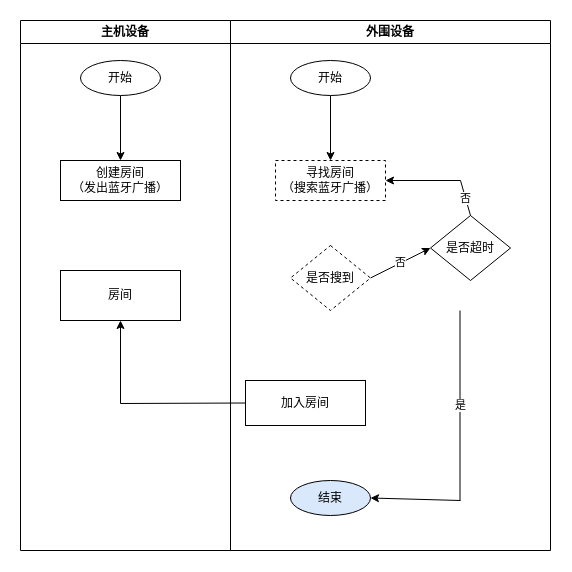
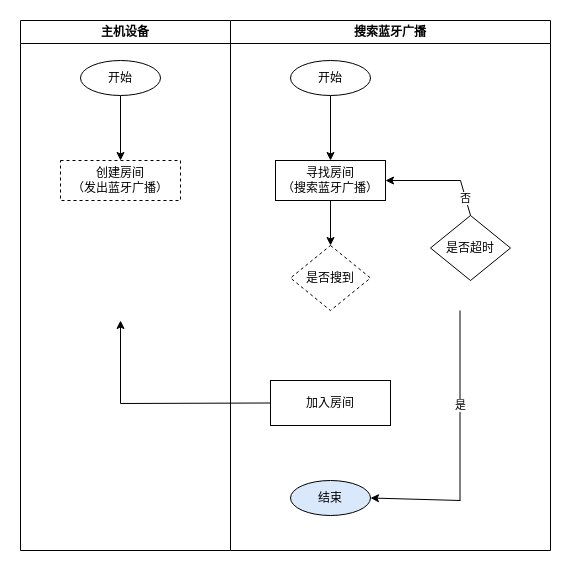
- <mxCell id="9" value="外围设备" style="swimlane;whiteSpace=wrap;html=1;" vertex="1" parent="1"><mxGeometry x="230" y="20" width="320" height="530" as="geometry"><mxRectangle x="430" y="180" width="90" height="30" as="alternateBounds" /></mxGeometry></mxCell>
+ <mxCell id="9" value="搜索蓝牙广播" style="swimlane;whiteSpace=wrap;html=1;" vertex="1" parent="1"><mxGeometry x="230" y="20" width="320" height="530" as="geometry"><mxRectangle x="430" y="180" width="90" height="30" as="alternateBounds" /></mxGeometry></mxCell>
- <mxCell id="5" value="创建房间&lt;br&gt;（发出蓝牙广播）" style="whiteSpace=wrap;html=1;" vertex="1" parent="2"><mxGeometry x="40" y="140" width="120" height="40" as="geometry" /></mxCell>
+ <mxCell id="5" value="创建房间&lt;br&gt;（发出蓝牙广播）" style="whiteSpace=wrap;html=1;dashed=1;" vertex="1" parent="2"><mxGeometry x="40" y="140" width="120" height="40" as="geometry" /></mxCell>
- <mxCell id="11" value="寻找房间&lt;br&gt;（搜索蓝牙广播）" style="whiteSpace=wrap;html=1;dashed=1;" vertex="1" parent="9"><mxGeometry x="45" y="140" width="110" height="40" as="geometry" /></mxCell>
+ <mxCell id="11" value="寻找房间&lt;br&gt;（搜索蓝牙广播）" style="whiteSpace=wrap;html=1;" vertex="1" parent="9"><mxGeometry x="45" y="140" width="110" height="40" as="geometry" /></mxCell>
+ <mxCell id="10" style="edgeStyle=none;html=1;exitX=0.5;exitY=1;exitDx=0;exitDy=0;entryX=0.5;entryY=0;entryDx=0;entryDy=0;" edge="1" parent="9" source="11" target="15"><mxGeometry relative="1" as="geometry" /></mxCell>
- <mxCell id="14" value="否" style="edgeStyle=none;html=1;exitX=1;exitY=0.5;exitDx=0;exitDy=0;entryX=0;entryY=0.5;entryDx=0;entryDy=0;" edge="1" parent="9" source="15" target="17"><mxGeometry relative="1" as="geometry" /></mxCell>
- <mxCell id="6" value="房间" style="rounded=0;whiteSpace=wrap;html=1;" vertex="1" parent="2"><mxGeometry x="40" y="250" width="120" height="50" as="geometry" /></mxCell>
- <mxCell id="16" value="加入房间" style="rounded=0;whiteSpace=wrap;html=1;" vertex="1" parent="9"><mxGeometry x="15" y="360" width="120" height="45" as="geometry" /></mxCell>
+ <mxCell id="16" value="加入房间" style="rounded=0;whiteSpace=wrap;html=1;" vertex="1" parent="9"><mxGeometry x="40" y="360" width="120" height="45" as="geometry" /></mxCell>
